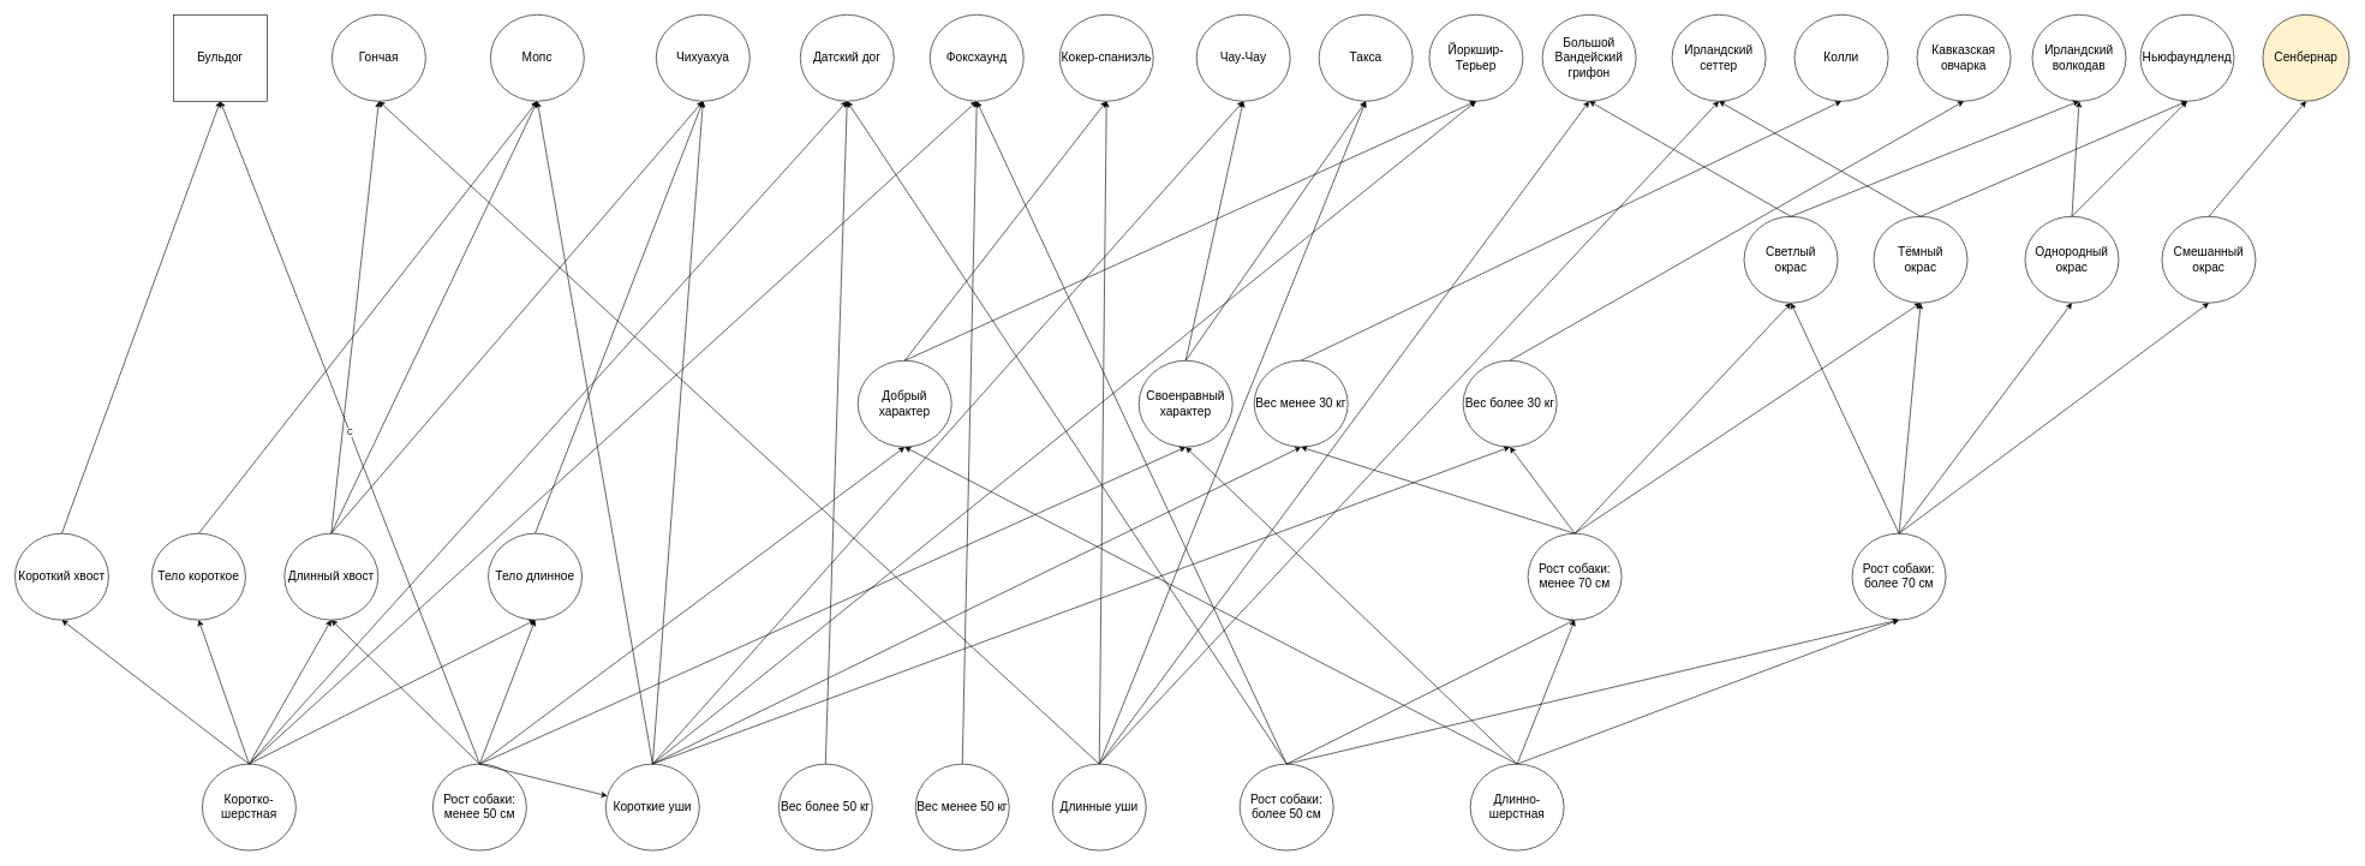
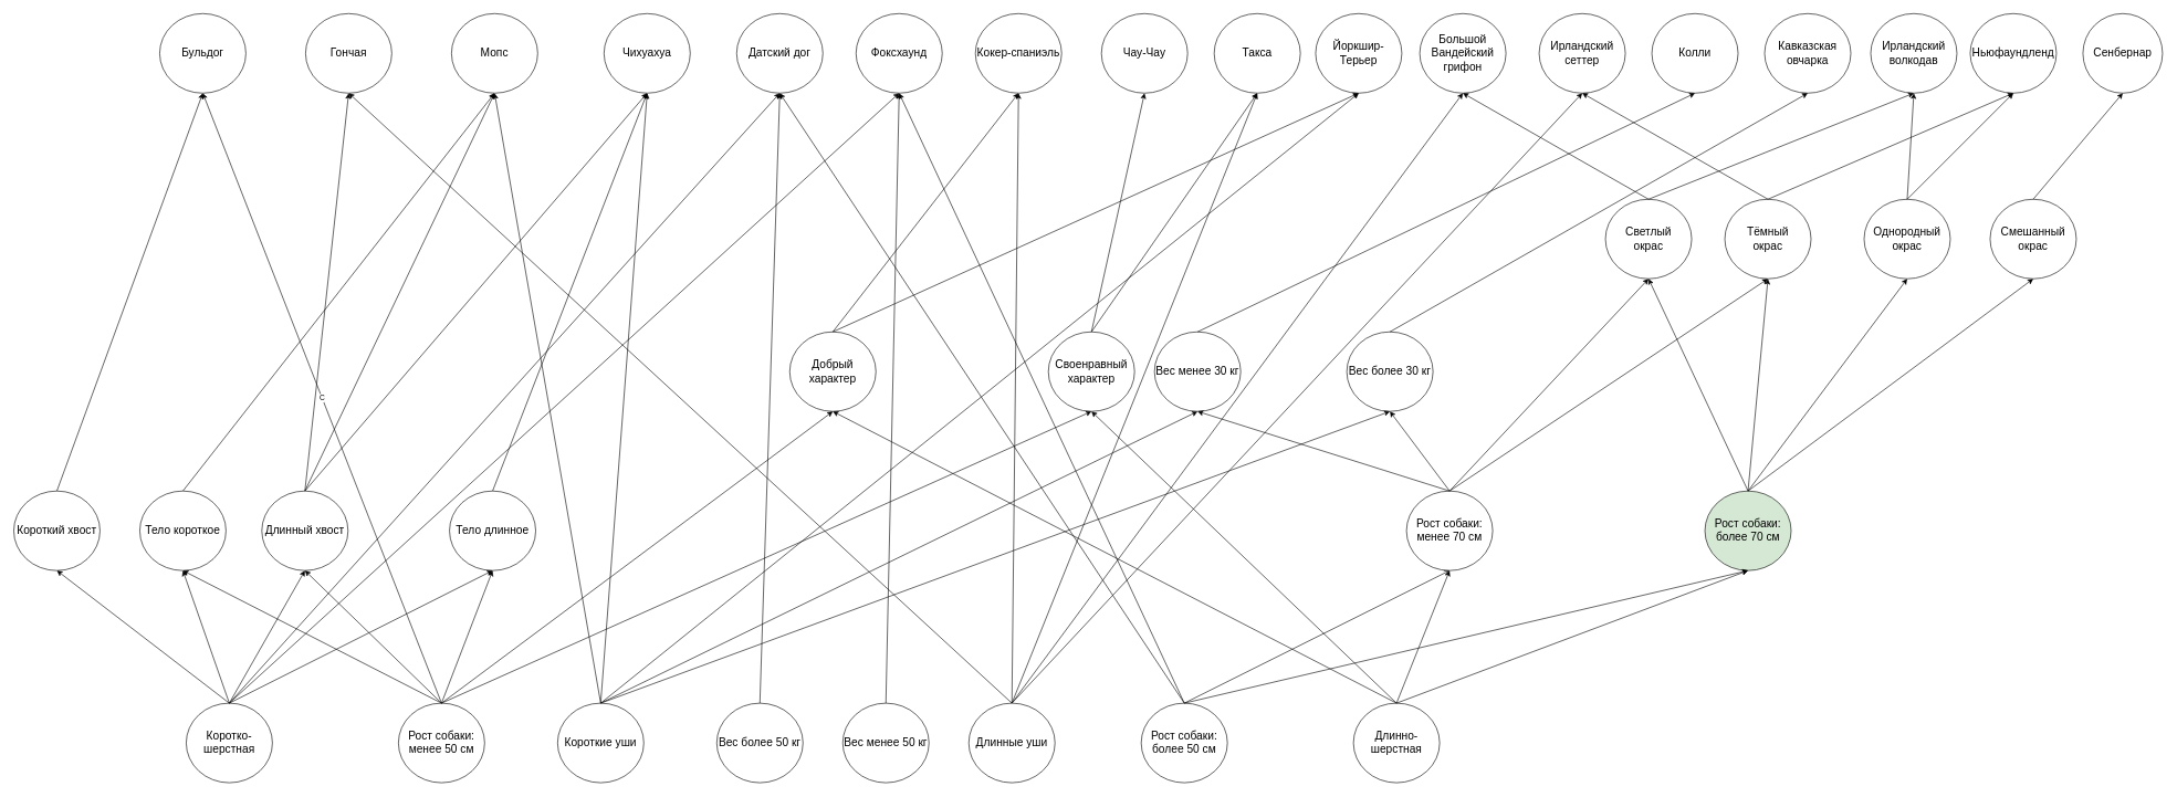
- <mxCell id="7" value="Бульдог" style="whiteSpace=wrap;html=1;align=center;newEdgeStyle={&quot;edgeStyle&quot;:&quot;entityRelationEdgeStyle&quot;,&quot;startArrow&quot;:&quot;none&quot;,&quot;endArrow&quot;:&quot;none&quot;,&quot;segment&quot;:10,&quot;curved&quot;:1};treeFolding=1;treeMoving=1;fontSize=17;rounded=0;" parent="1" vertex="1"><mxGeometry x="240" y="20" width="130" height="120" as="geometry" /></mxCell>
+ <mxCell id="7" value="Бульдог" style="ellipse;whiteSpace=wrap;html=1;align=center;newEdgeStyle={&quot;edgeStyle&quot;:&quot;entityRelationEdgeStyle&quot;,&quot;startArrow&quot;:&quot;none&quot;,&quot;endArrow&quot;:&quot;none&quot;,&quot;segment&quot;:10,&quot;curved&quot;:1};treeFolding=1;treeMoving=1;fontSize=17;" parent="1" vertex="1"><mxGeometry x="240" y="20" width="130" height="120" as="geometry" /></mxCell>
- <mxCell id="36" value="Сенбернар" style="ellipse;whiteSpace=wrap;html=1;align=center;newEdgeStyle={&quot;edgeStyle&quot;:&quot;entityRelationEdgeStyle&quot;,&quot;startArrow&quot;:&quot;none&quot;,&quot;endArrow&quot;:&quot;none&quot;,&quot;segment&quot;:10,&quot;curved&quot;:1};treeFolding=1;treeMoving=1;fontSize=17;fillColor=#fff2cc;" parent="1" vertex="1"><mxGeometry x="3140" y="20" width="120" height="120" as="geometry" /></mxCell>
+ <mxCell id="36" value="Сенбернар" style="ellipse;whiteSpace=wrap;html=1;align=center;newEdgeStyle={&quot;edgeStyle&quot;:&quot;entityRelationEdgeStyle&quot;,&quot;startArrow&quot;:&quot;none&quot;,&quot;endArrow&quot;:&quot;none&quot;,&quot;segment&quot;:10,&quot;curved&quot;:1};treeFolding=1;treeMoving=1;fontSize=17;" parent="1" vertex="1"><mxGeometry x="3140" y="20" width="120" height="120" as="geometry" /></mxCell>
- <mxCell id="82" value="" style="endArrow=classic;html=1;rounded=0;entryX=0.5;entryY=1;entryDx=0;entryDy=0;exitX=0.5;exitY=0;exitDx=0;exitDy=0;" parent="1" source="75" target="24" edge="1"><mxGeometry width="50" height="50" relative="1" as="geometry"><mxPoint x="1050" y="990" as="sourcePoint" /><mxPoint x="985" y="150" as="targetPoint" /></mxGeometry></mxCell>
- <mxCell id="52" value="Рост собаки:&lt;br&gt;более 70 см" style="ellipse;whiteSpace=wrap;html=1;align=center;newEdgeStyle={&quot;edgeStyle&quot;:&quot;entityRelationEdgeStyle&quot;,&quot;startArrow&quot;:&quot;none&quot;,&quot;endArrow&quot;:&quot;none&quot;,&quot;segment&quot;:10,&quot;curved&quot;:1};treeFolding=1;treeMoving=1;fontSize=17;" parent="1" vertex="1"><mxGeometry x="2570" y="740" width="130" height="120" as="geometry" /></mxCell>
+ <mxCell id="52" value="Рост собаки:&lt;br&gt;более 70 см" style="ellipse;whiteSpace=wrap;html=1;align=center;newEdgeStyle={&quot;edgeStyle&quot;:&quot;entityRelationEdgeStyle&quot;,&quot;startArrow&quot;:&quot;none&quot;,&quot;endArrow&quot;:&quot;none&quot;,&quot;segment&quot;:10,&quot;curved&quot;:1};treeFolding=1;treeMoving=1;fontSize=17;fillColor=#d5e8d4;" parent="1" vertex="1"><mxGeometry x="2570" y="740" width="130" height="120" as="geometry" /></mxCell>
- <mxCell id="70" value="" style="endArrow=classic;html=1;rounded=0;exitX=0.5;exitY=0;exitDx=0;exitDy=0;" parent="1" source="2" target="75" edge="1"><mxGeometry width="50" height="50" relative="1" as="geometry"><mxPoint x="1195" y="1070" as="sourcePoint" /><mxPoint x="1040" y="640" as="targetPoint" /></mxGeometry></mxCell>
+ <mxCell id="70" value="" style="endArrow=classic;html=1;rounded=0;exitX=0.5;exitY=0;exitDx=0;exitDy=0;entryX=0.5;entryY=1;entryDx=0;entryDy=0;" parent="1" source="2" target="5" edge="1"><mxGeometry width="50" height="50" relative="1" as="geometry"><mxPoint x="1195" y="1070" as="sourcePoint" /><mxPoint x="1040" y="640" as="targetPoint" /></mxGeometry></mxCell>
